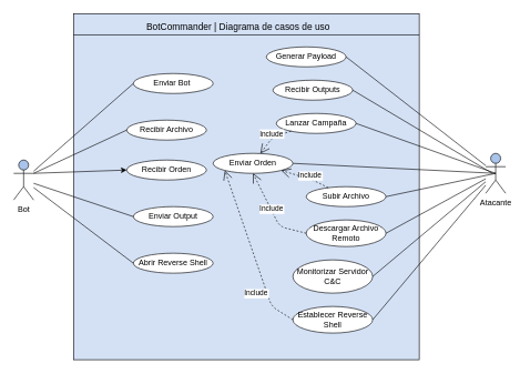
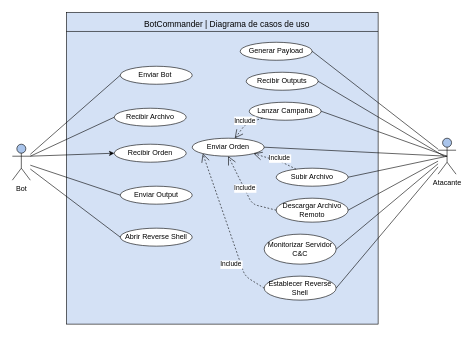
- <mxCell id="14" value="&lt;font style=&quot;font-size: 14px&quot;&gt;BotCommander | Diagrama de casos de uso&amp;nbsp;&lt;/font&gt;" style="text;html=1;strokeColor=none;fillColor=none;align=center;verticalAlign=middle;whiteSpace=wrap;rounded=0;" vertex="1" parent="2"><mxGeometry x="95" y="10" width="310" height="20" as="geometry" /></mxCell>
+ <mxCell id="14" value="&lt;font style=&quot;font-size: 14px&quot;&gt;BotCommander | Diagrama de casos de uso&amp;nbsp;&lt;/font&gt;" style="text;html=1;strokeColor=none;fillColor=none;align=center;verticalAlign=middle;whiteSpace=wrap;rounded=0;" vertex="1" parent="2"><mxGeometry x="115" y="10" width="310" height="20" as="geometry" /></mxCell>
